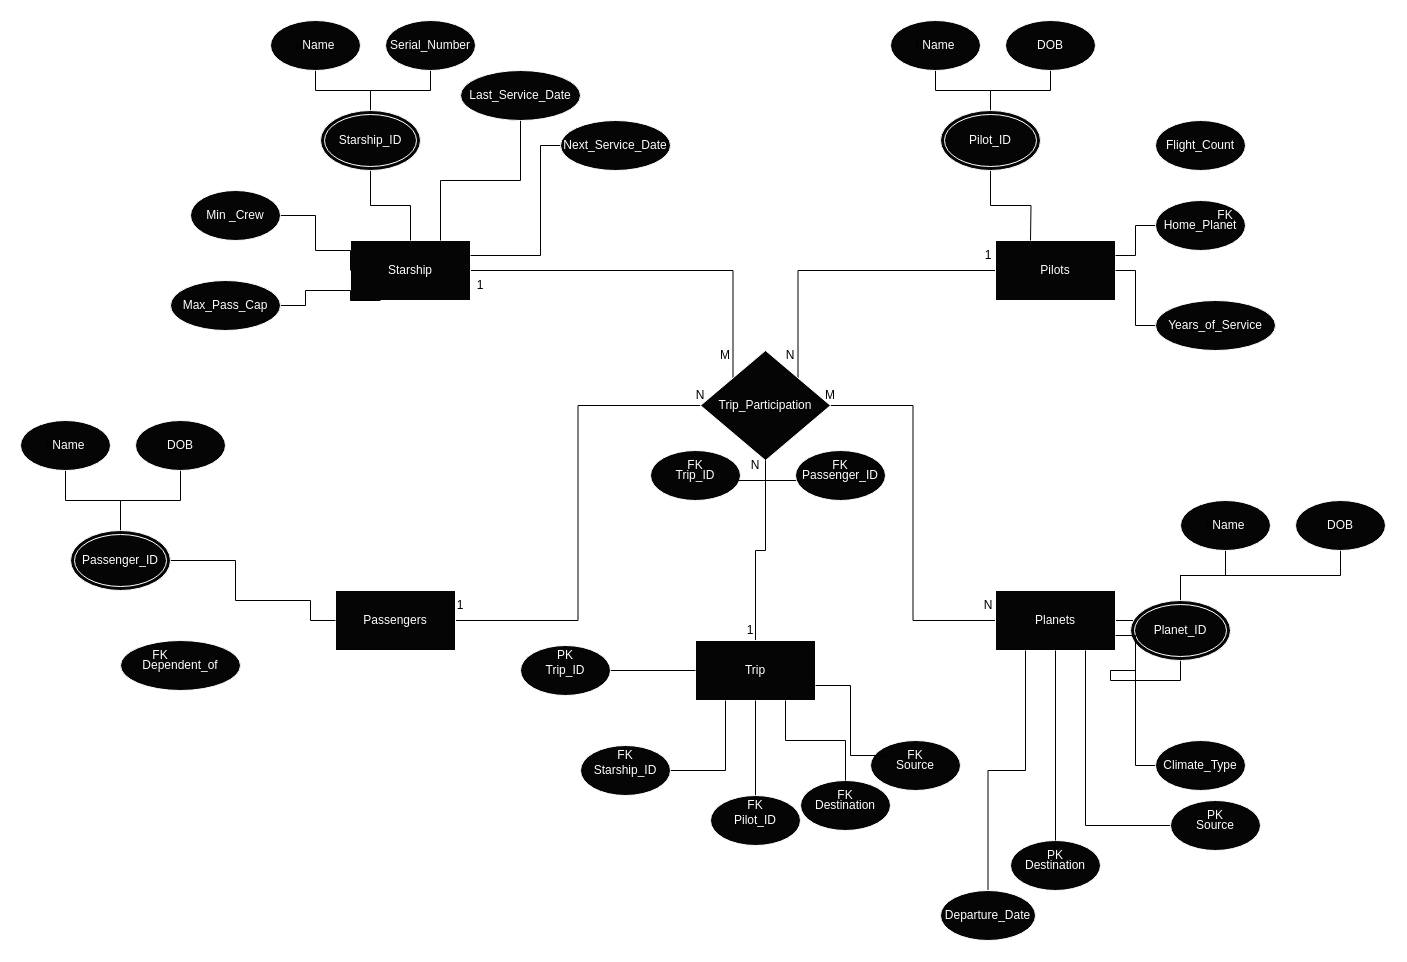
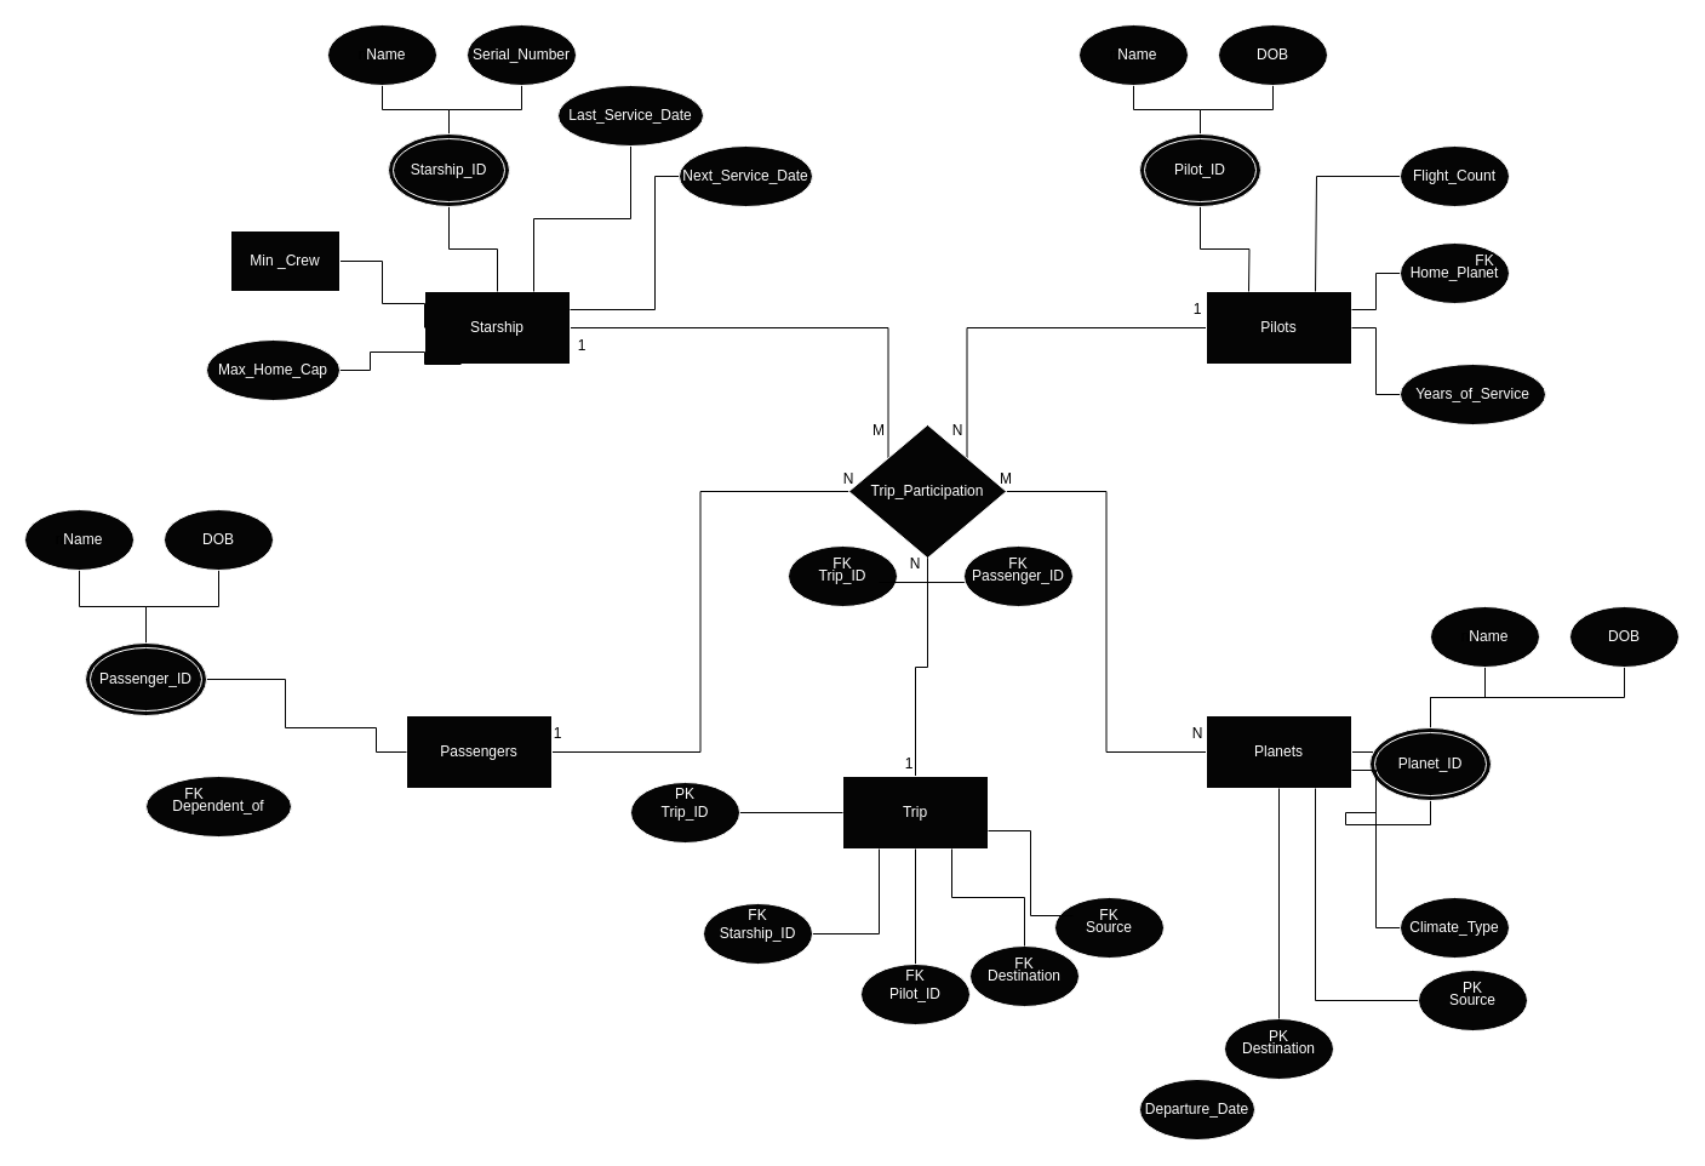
+ <mxCell id="32" style="edgeStyle=orthogonalEdgeStyle;rounded=0;orthogonalLoop=1;jettySize=auto;html=1;strokeColor=default;align=center;verticalAlign=middle;fontFamily=Helvetica;fontSize=12;fontColor=default;labelBackgroundColor=default;startArrow=none;startFill=0;endArrow=none;endFill=0;entryX=0.75;entryY=0;entryDx=0;entryDy=0;" edge="1" parent="1" source="33" target="5"><mxGeometry relative="1" as="geometry"><mxPoint x="1085" y="230" as="targetPoint" /><Array as="points"><mxPoint x="1086" y="145" /></Array></mxGeometry></mxCell>
- <mxCell id="20" value="&lt;font color=&quot;#ffffff&quot;&gt;Min _Crew&lt;/font&gt;" style="ellipse;whiteSpace=wrap;html=1;rounded=0;strokeColor=#FFFFFF;align=center;verticalAlign=middle;fontFamily=Helvetica;fontSize=12;fontColor=default;fillColor=#050505;" vertex="1" parent="1"><mxGeometry x="190" y="190" width="90" height="50" as="geometry" /></mxCell>
+ <mxCell id="20" value="&lt;font color=&quot;#ffffff&quot;&gt;Min _Crew&lt;/font&gt;" style="whiteSpace=wrap;html=1;strokeColor=#FFFFFF;align=center;verticalAlign=middle;fontFamily=Helvetica;fontSize=12;fontColor=default;fillColor=#050505;rounded=0;" vertex="1" parent="1"><mxGeometry x="190" y="190" width="90" height="50" as="geometry" /></mxCell>
- <mxCell id="22" value="&lt;font color=&quot;#ffffff&quot;&gt;Max_Pass_Cap&lt;/font&gt;" style="ellipse;whiteSpace=wrap;html=1;rounded=0;strokeColor=#FFFFFF;align=center;verticalAlign=middle;fontFamily=Helvetica;fontSize=12;fontColor=default;fillColor=#050505;" vertex="1" parent="1"><mxGeometry x="170" y="280" width="110" height="50" as="geometry" /></mxCell>
+ <mxCell id="22" value="&lt;font color=&quot;#ffffff&quot;&gt;Max_Home_Cap&lt;/font&gt;" style="ellipse;whiteSpace=wrap;html=1;rounded=0;strokeColor=#FFFFFF;align=center;verticalAlign=middle;fontFamily=Helvetica;fontSize=12;fontColor=default;fillColor=#050505;" vertex="1" parent="1"><mxGeometry x="170" y="280" width="110" height="50" as="geometry" /></mxCell>
- <mxCell id="76" style="edgeStyle=orthogonalEdgeStyle;rounded=0;orthogonalLoop=1;jettySize=auto;html=1;entryX=0.25;entryY=1;entryDx=0;entryDy=0;strokeColor=default;align=center;verticalAlign=middle;fontFamily=Helvetica;fontSize=12;fontColor=default;labelBackgroundColor=default;startArrow=none;startFill=0;endArrow=none;endFill=0;" edge="1" parent="1" source="77" target="10"><mxGeometry relative="1" as="geometry" /></mxCell>
